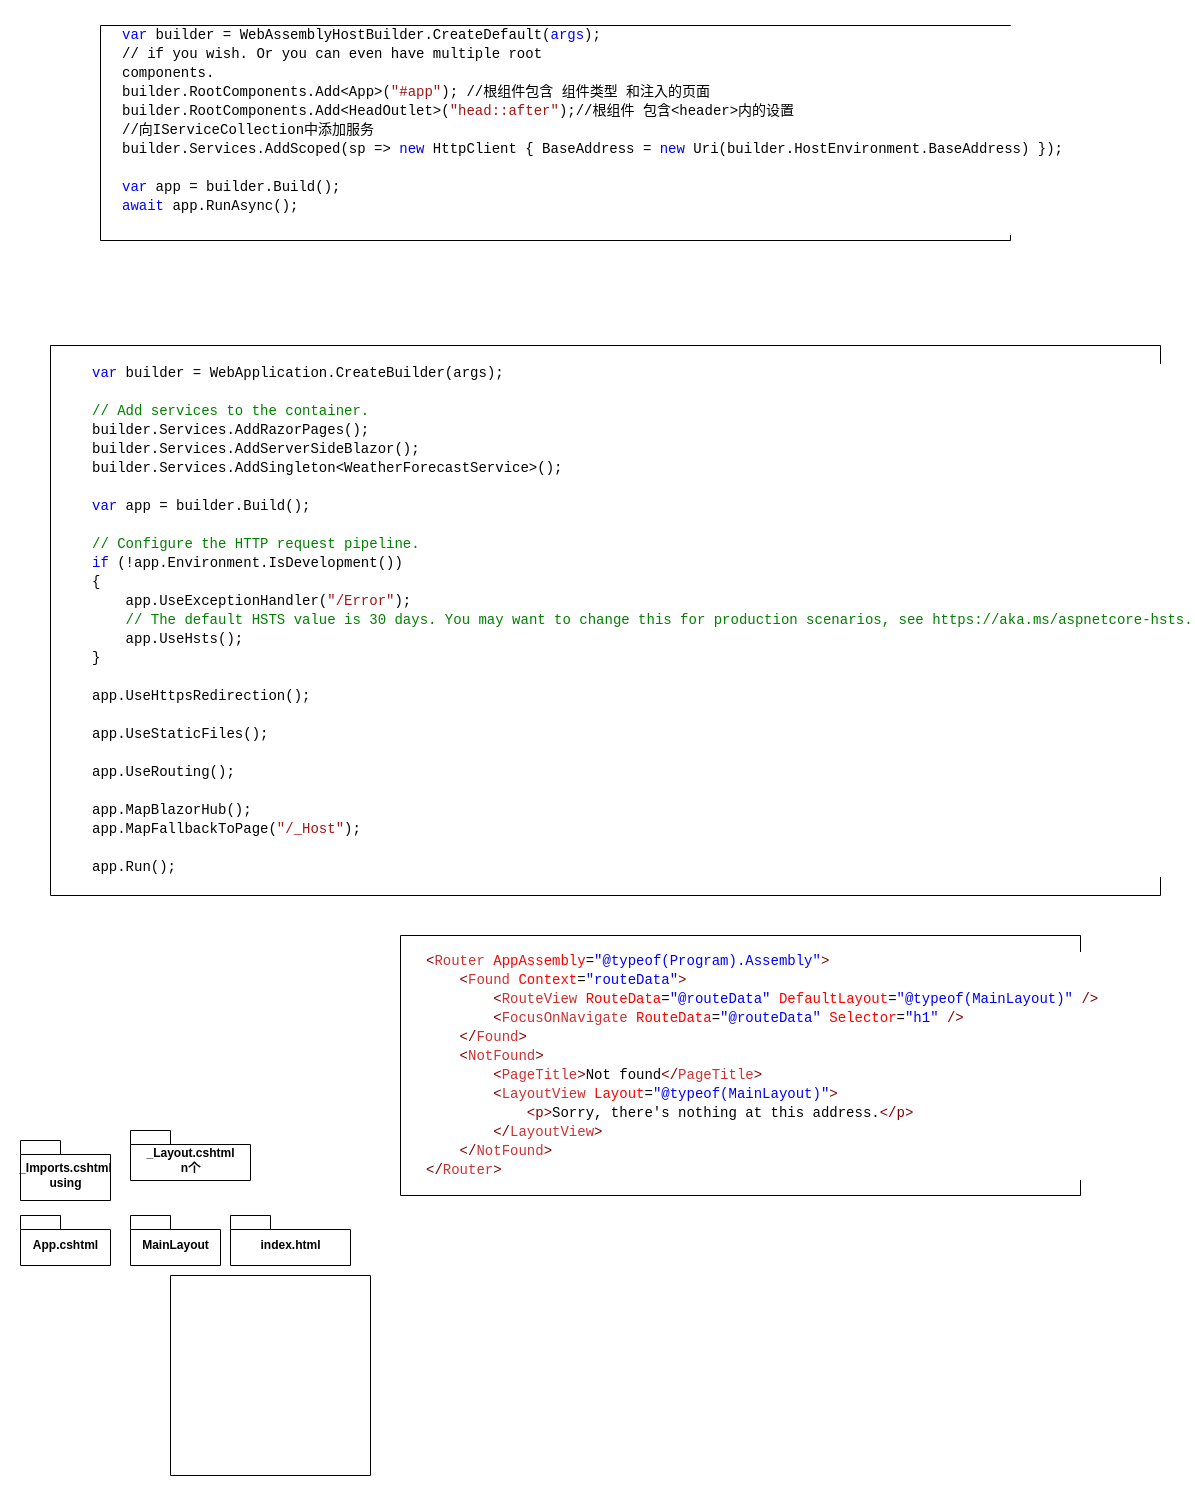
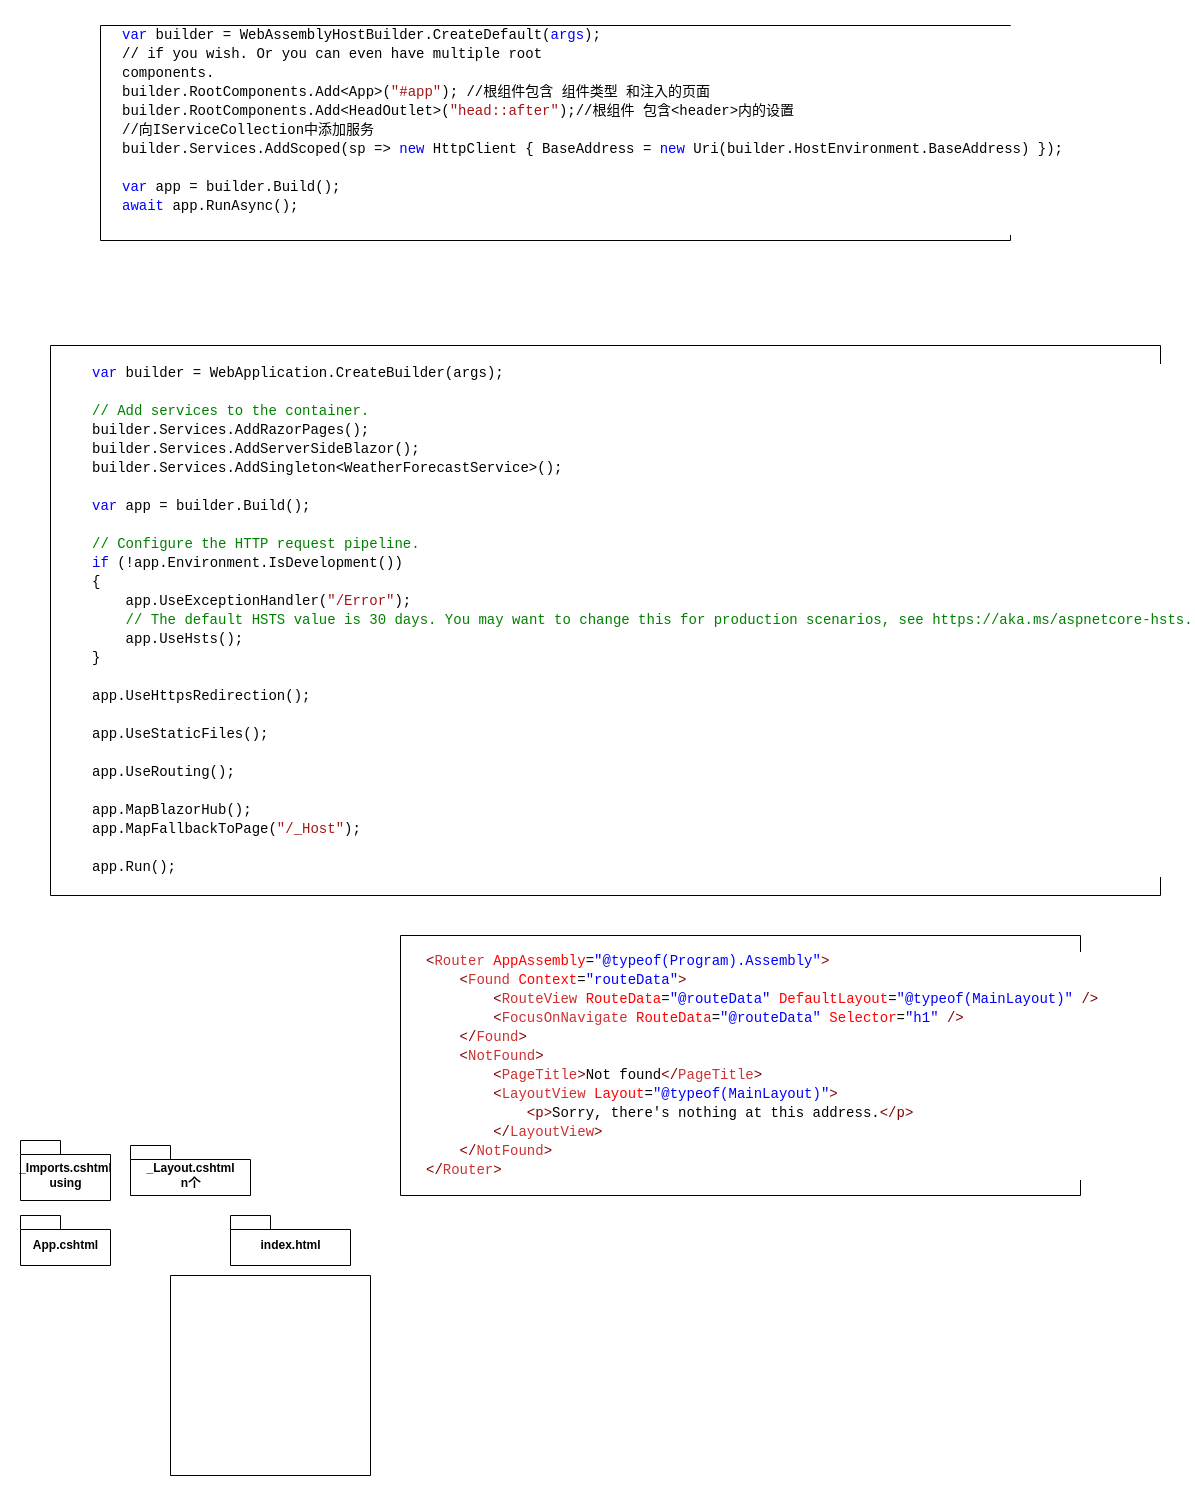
- <mxCell id="10" value="_Layout.cshtml&lt;br&gt;n个" style="shape=folder;fontStyle=1;spacingTop=10;tabWidth=40;tabHeight=14;tabPosition=left;html=1;" vertex="1" parent="1"><mxGeometry x="130" y="1130" width="120" height="50" as="geometry" /></mxCell>
+ <mxCell id="10" value="_Layout.cshtml&lt;br&gt;n个" style="shape=folder;fontStyle=1;spacingTop=10;tabWidth=40;tabHeight=14;tabPosition=left;html=1;" vertex="1" parent="1"><mxGeometry x="130" y="1145" width="120" height="50" as="geometry" /></mxCell>
- <mxCell id="12" value="MainLayout" style="shape=folder;fontStyle=1;spacingTop=10;tabWidth=40;tabHeight=14;tabPosition=left;html=1;" vertex="1" parent="1"><mxGeometry x="130" y="1215" width="90" height="50" as="geometry" /></mxCell>
